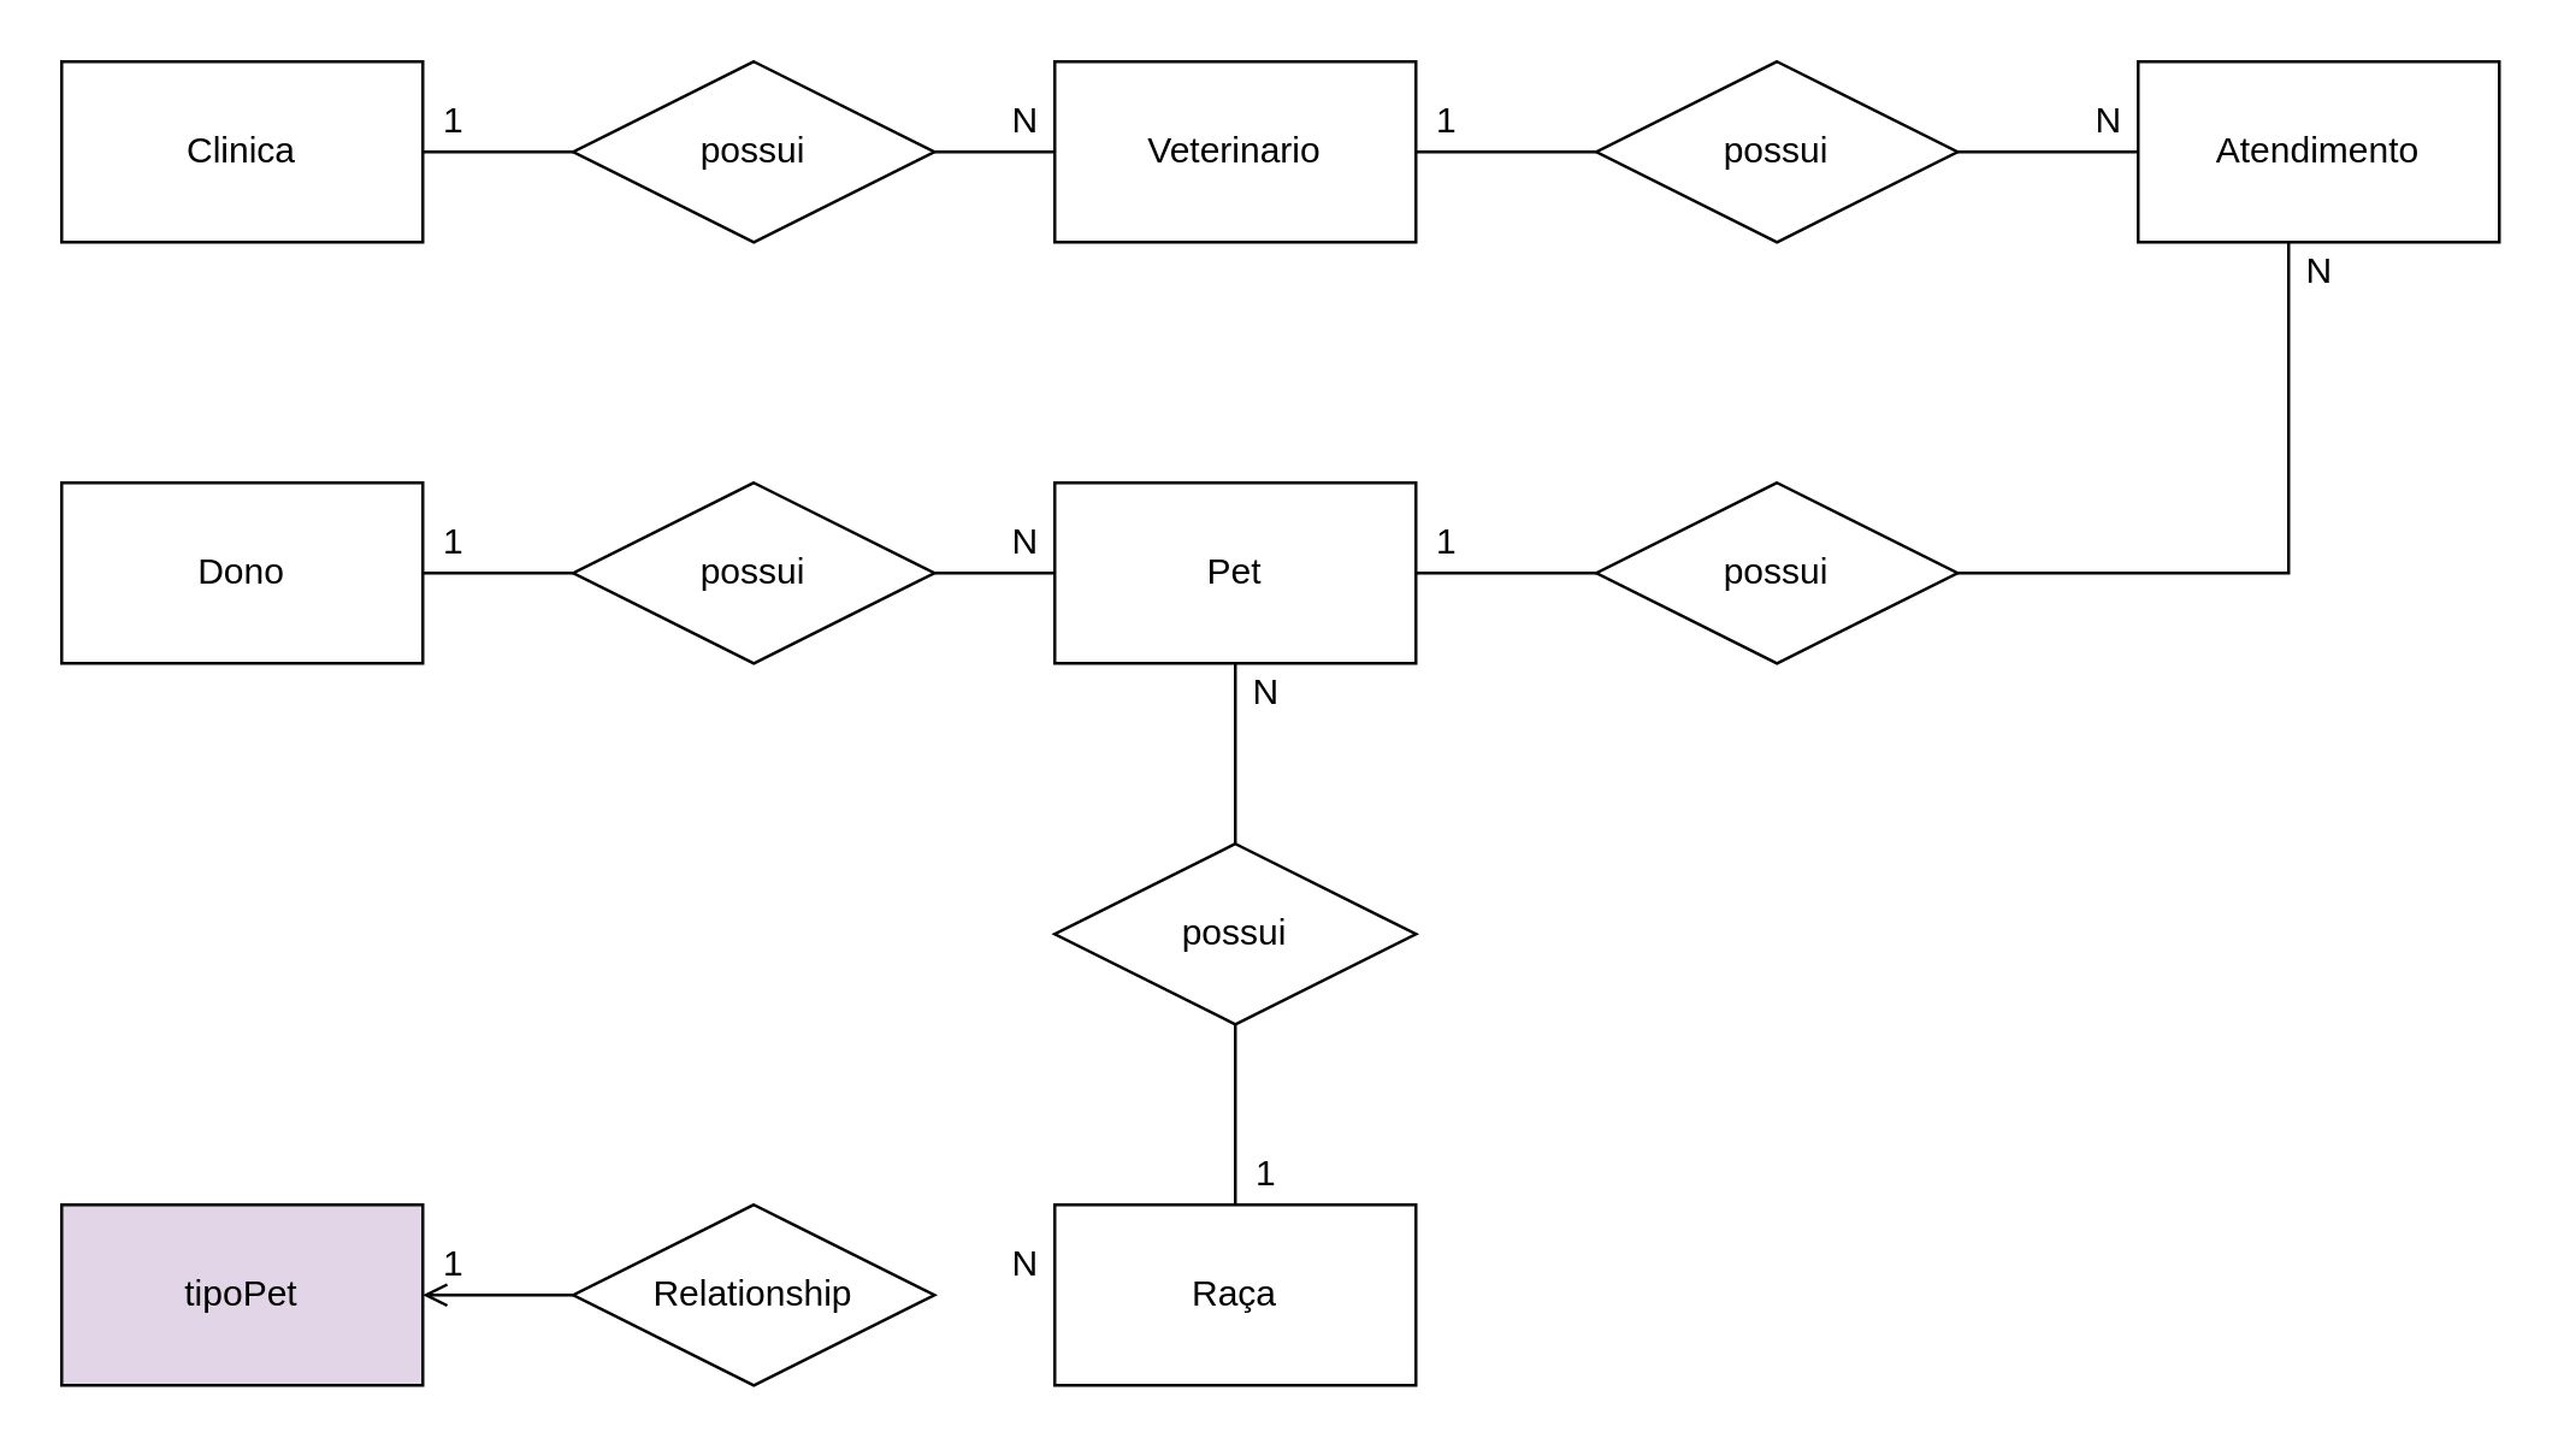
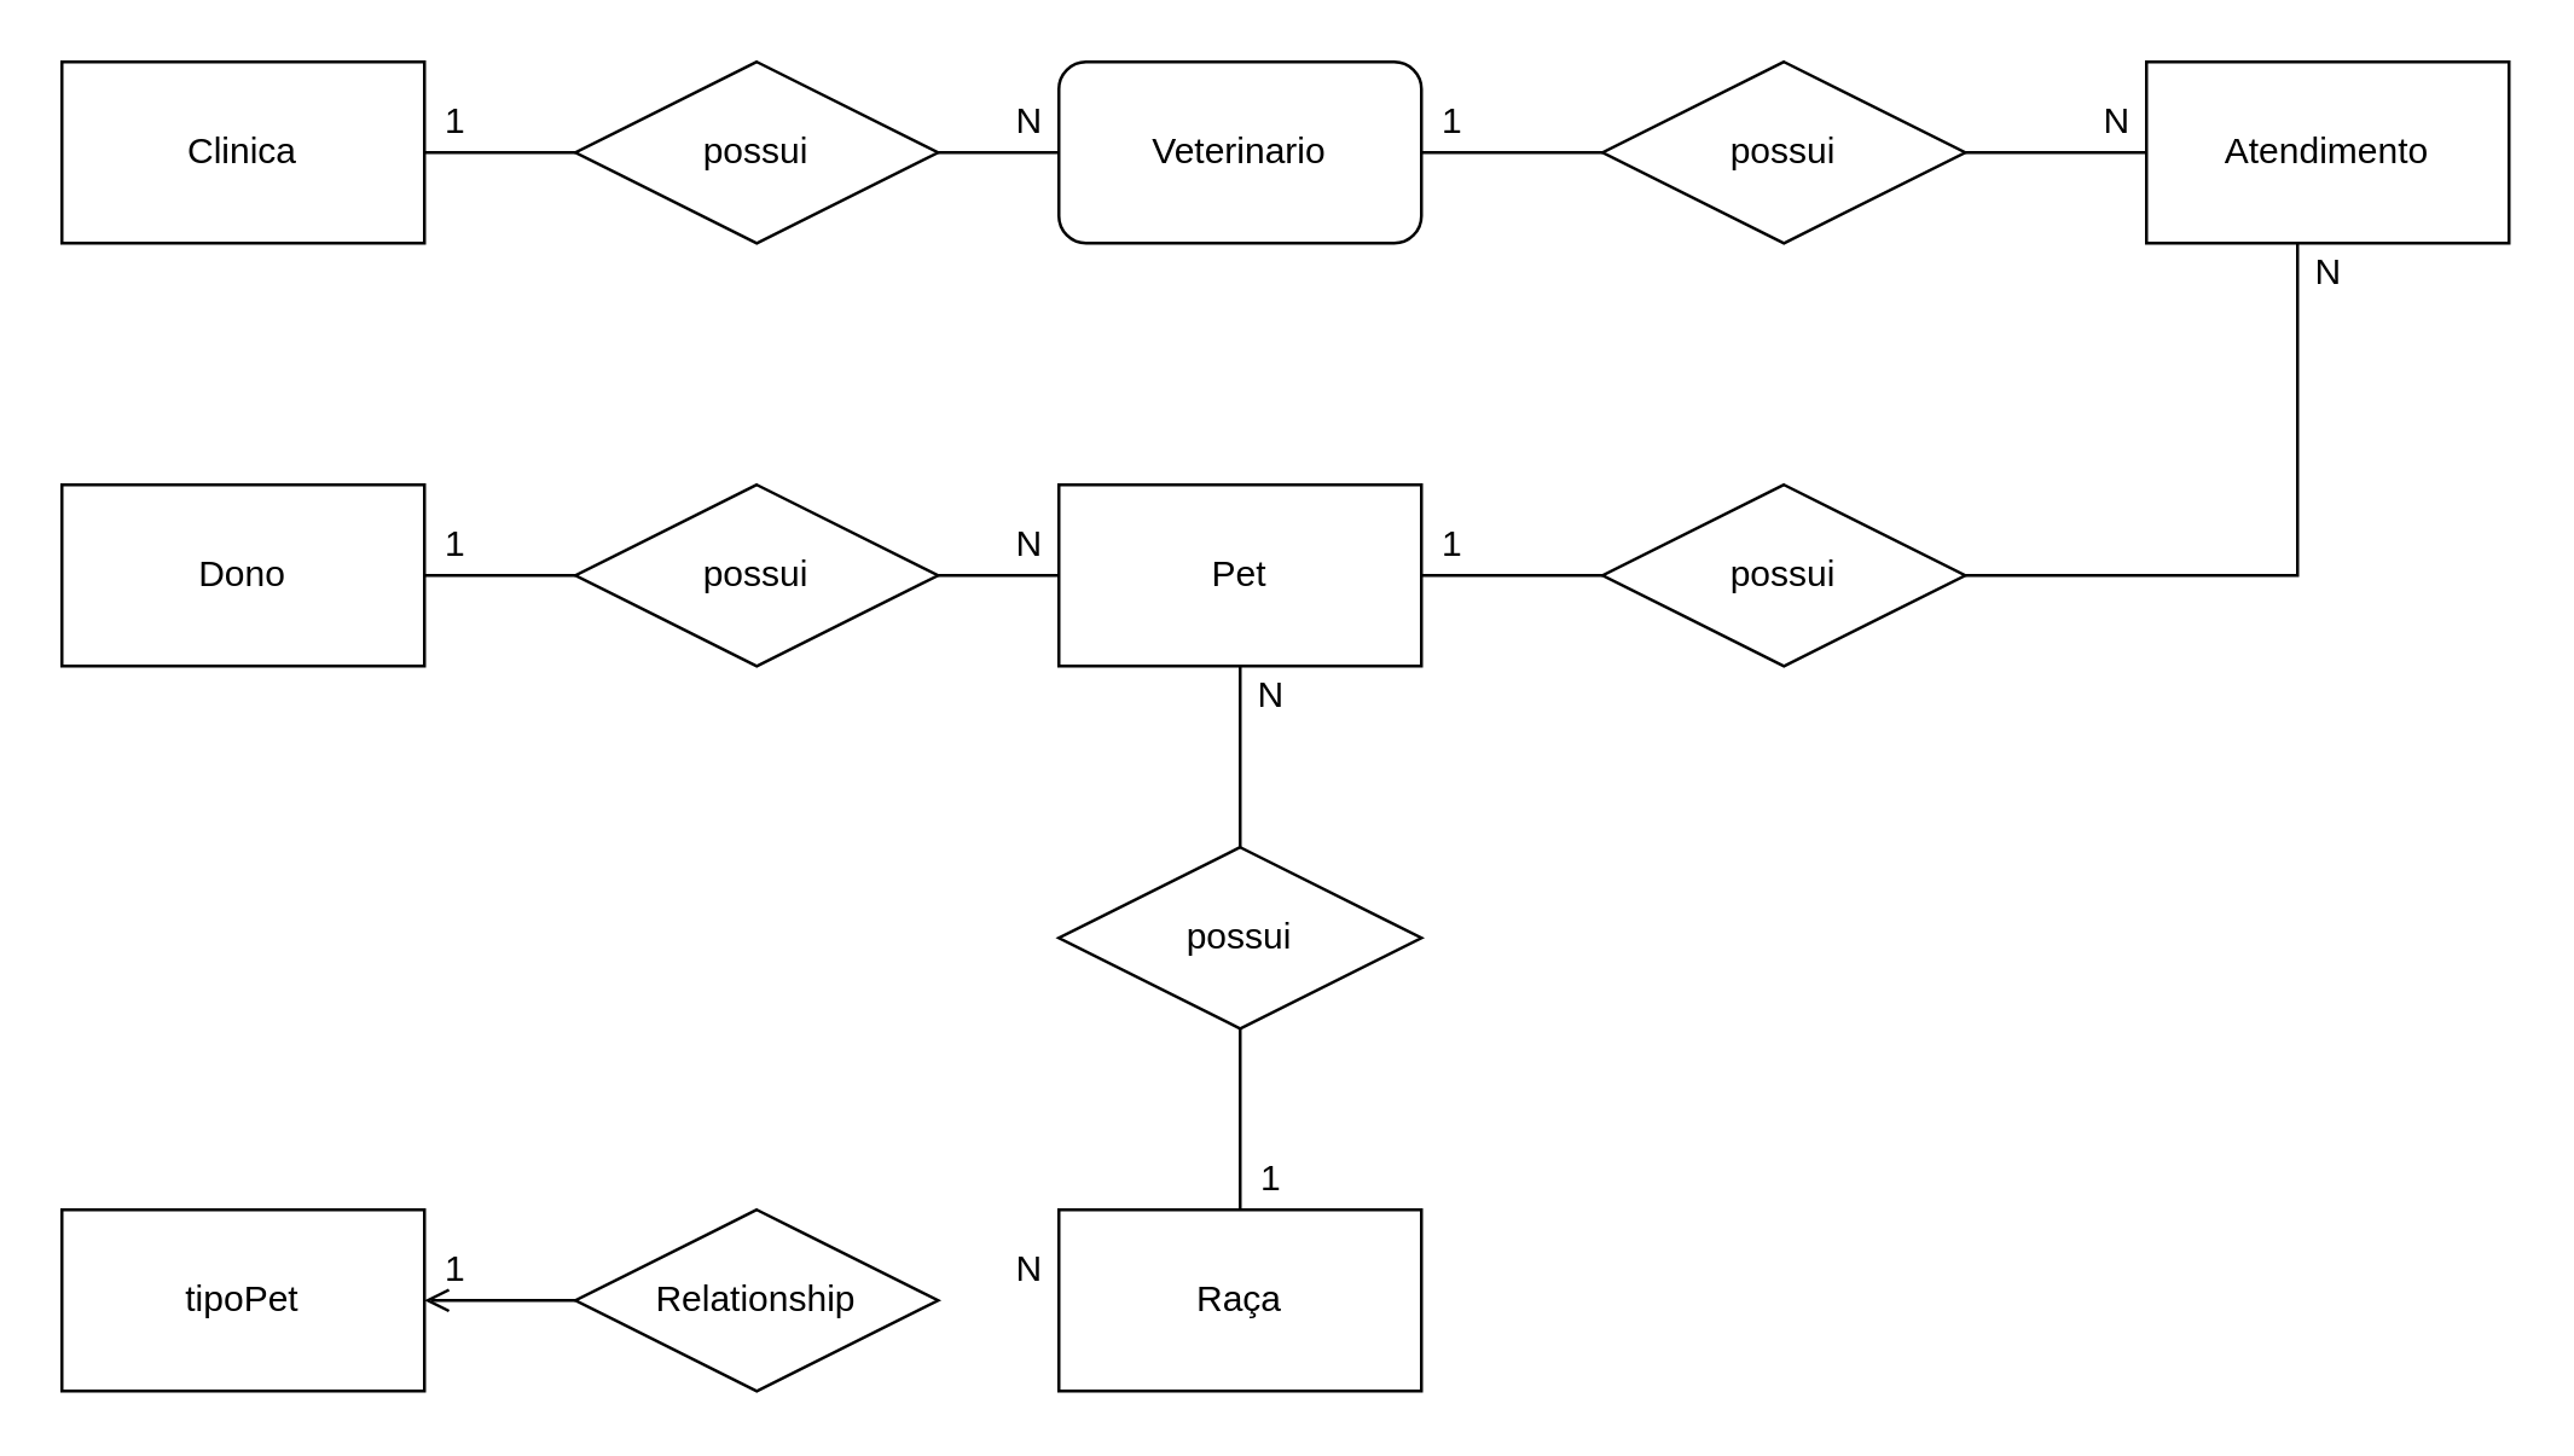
- <mxCell id="5" value="Veterinario" style="rounded=0;whiteSpace=wrap;html=1;" parent="1" vertex="1"><mxGeometry x="350" y="20" width="120" height="60" as="geometry" /></mxCell>
+ <mxCell id="5" value="Veterinario" style="whiteSpace=wrap;html=1;rounded=1;" parent="1" vertex="1"><mxGeometry x="350" y="20" width="120" height="60" as="geometry" /></mxCell>
- <mxCell id="21" value="tipoPet" style="rounded=0;whiteSpace=wrap;html=1;fillColor=#e1d5e7;" parent="1" vertex="1"><mxGeometry x="20" y="400" width="120" height="60" as="geometry" /></mxCell>
+ <mxCell id="21" value="tipoPet" style="rounded=0;whiteSpace=wrap;html=1;" parent="1" vertex="1"><mxGeometry x="20" y="400" width="120" height="60" as="geometry" /></mxCell>
